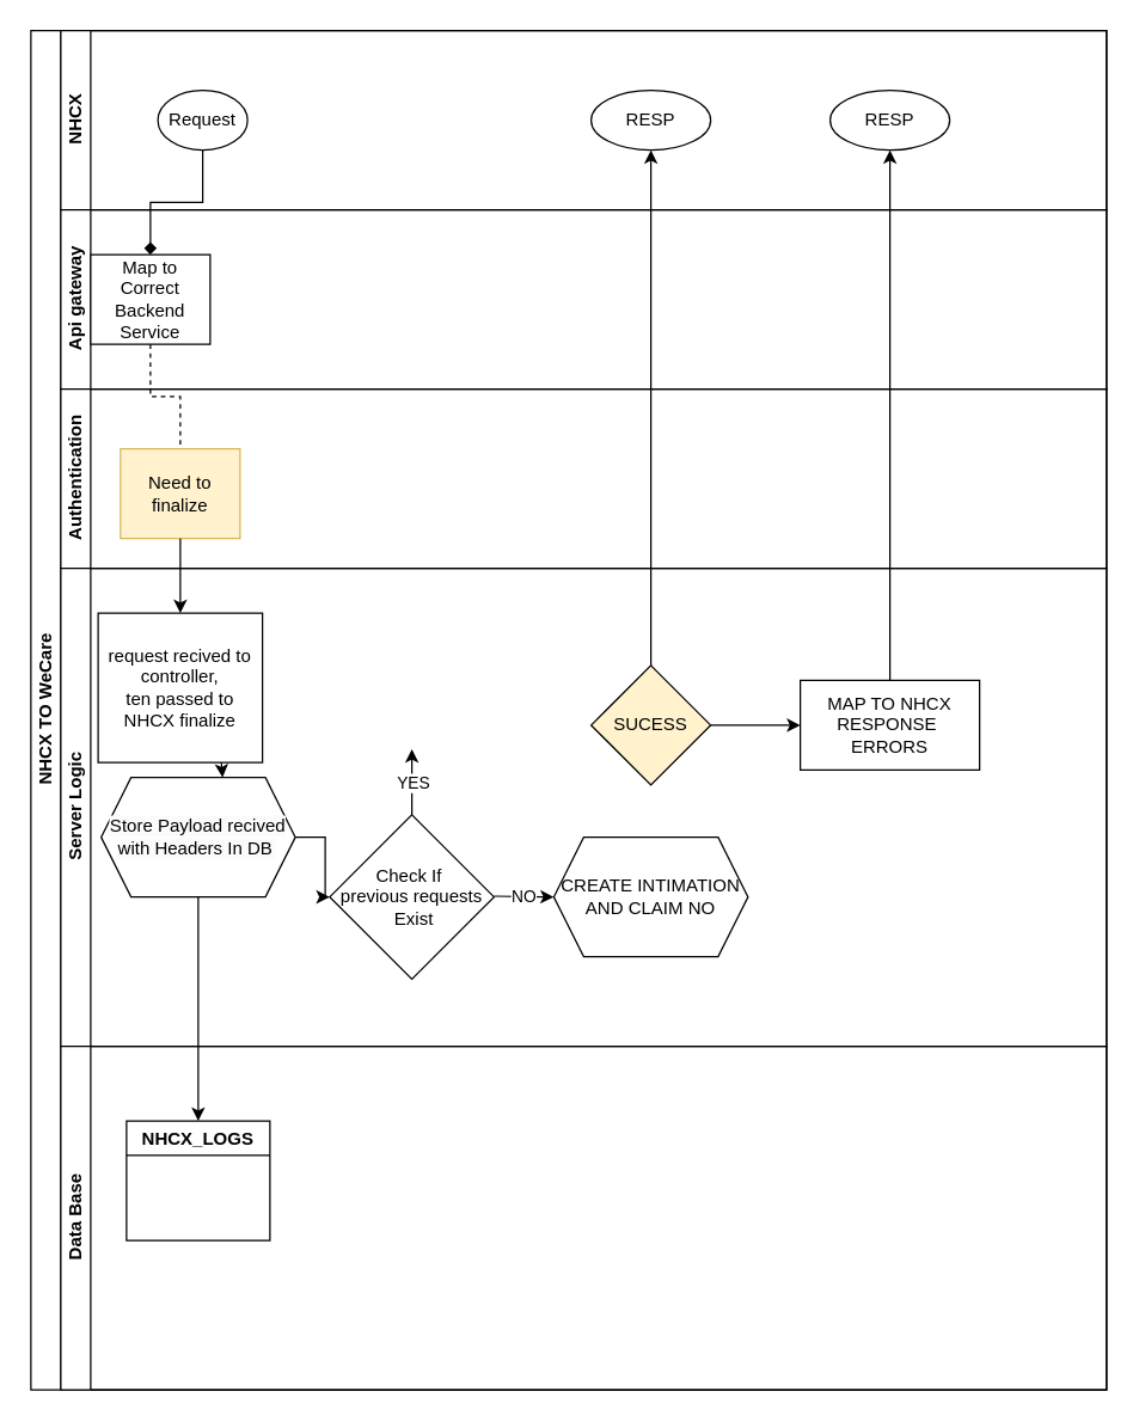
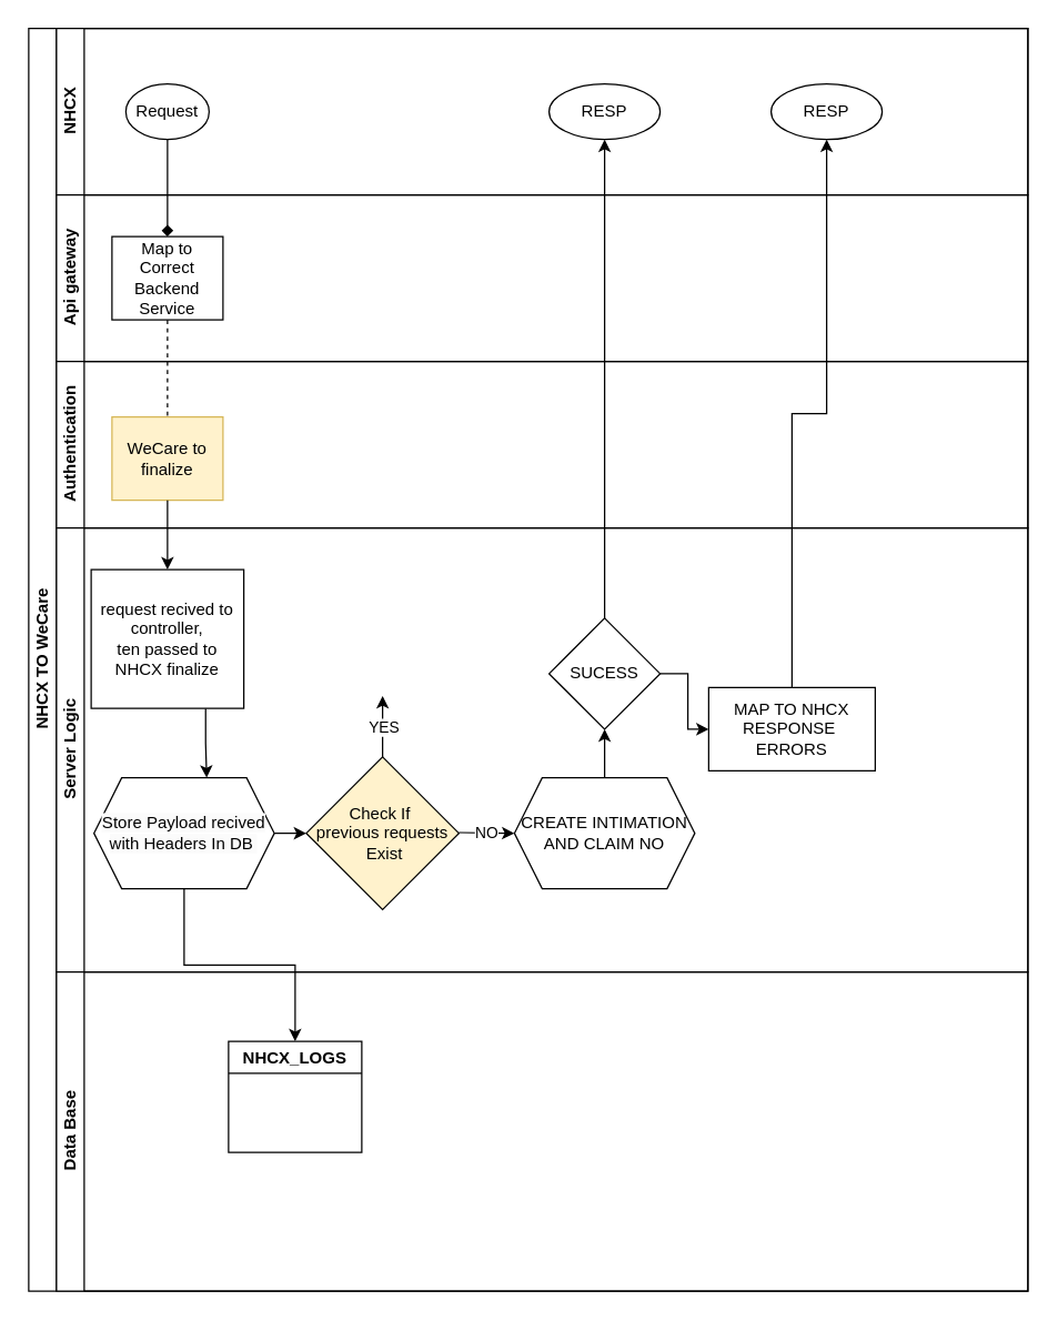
- <mxCell id="4" value="Request" style="ellipse;whiteSpace=wrap;html=1;" parent="3" vertex="1"><mxGeometry x="65" y="40" width="60" height="40" as="geometry" /></mxCell>
+ <mxCell id="4" value="Request" style="ellipse;whiteSpace=wrap;html=1;" parent="3" vertex="1"><mxGeometry x="50" y="40" width="60" height="40" as="geometry" /></mxCell>
- <mxCell id="8" value="Map to Correct Backend Service" style="rounded=0;whiteSpace=wrap;html=1;fontFamily=Helvetica;fontSize=12;fontColor=#000000;align=center;" parent="7" vertex="1"><mxGeometry x="20" y="30" width="80" height="60" as="geometry" /></mxCell>
+ <mxCell id="8" value="Map to Correct Backend Service" style="rounded=0;whiteSpace=wrap;html=1;fontFamily=Helvetica;fontSize=12;fontColor=#000000;align=center;" parent="7" vertex="1"><mxGeometry x="40" y="30" width="80" height="60" as="geometry" /></mxCell>
- <mxCell id="10" value="Need to finalize" style="rounded=0;whiteSpace=wrap;html=1;fontFamily=Helvetica;fontSize=12;align=center;fillColor=#fff2cc;strokeColor=#d6b656;" parent="9" vertex="1"><mxGeometry x="40" y="40" width="80" height="60" as="geometry" /></mxCell>
+ <mxCell id="10" value="WeCare to finalize" style="rounded=0;whiteSpace=wrap;html=1;fontFamily=Helvetica;fontSize=12;align=center;fillColor=#fff2cc;strokeColor=#d6b656;" parent="9" vertex="1"><mxGeometry x="40" y="40" width="80" height="60" as="geometry" /></mxCell>
- <mxCell id="24" value="SUCESS" style="rhombus;whiteSpace=wrap;html=1;fillColor=#fff2cc;" parent="11" vertex="1"><mxGeometry x="355" y="65" width="80" height="80" as="geometry" /></mxCell>
+ <mxCell id="24" value="SUCESS" style="rhombus;whiteSpace=wrap;html=1;" parent="11" vertex="1"><mxGeometry x="355" y="65" width="80" height="80" as="geometry" /></mxCell>
- <mxCell id="25" value="MAP TO NHCX RESPONSE&amp;nbsp; ERRORS" style="whiteSpace=wrap;html=1;" parent="11" vertex="1"><mxGeometry x="495" y="75" width="120" height="60" as="geometry" /></mxCell>
+ <mxCell id="25" value="MAP TO NHCX RESPONSE&amp;nbsp; ERRORS" style="whiteSpace=wrap;html=1;" parent="11" vertex="1"><mxGeometry x="470" y="115" width="120" height="60" as="geometry" /></mxCell>
+ <mxCell id="21" value="" style="edgeStyle=orthogonalEdgeStyle;rounded=0;orthogonalLoop=1;jettySize=auto;html=1;" parent="11" source="22" target="24" edge="1"><mxGeometry relative="1" as="geometry" /></mxCell>
- <mxCell id="15" value="&lt;meta charset=&quot;utf-8&quot;&gt;&lt;span style=&quot;color: rgb(0, 0, 0); font-family: Helvetica; font-size: 12px; font-style: normal; font-variant-ligatures: normal; font-variant-caps: normal; font-weight: 400; letter-spacing: normal; orphans: 2; text-align: center; text-indent: 0px; text-transform: none; widows: 2; word-spacing: 0px; -webkit-text-stroke-width: 0px; background-color: rgb(251, 251, 251); text-decoration-thickness: initial; text-decoration-style: initial; text-decoration-color: initial; float: none; display: inline !important;&quot;&gt;Store Payload recived with Headers In DB&amp;nbsp;&lt;/span&gt;" style="shape=hexagon;perimeter=hexagonPerimeter2;whiteSpace=wrap;html=1;fixedSize=1;" parent="11" vertex="1"><mxGeometry x="27" y="140" width="130" height="80" as="geometry" /></mxCell>
+ <mxCell id="15" value="&lt;meta charset=&quot;utf-8&quot;&gt;&lt;span style=&quot;color: rgb(0, 0, 0); font-family: Helvetica; font-size: 12px; font-style: normal; font-variant-ligatures: normal; font-variant-caps: normal; font-weight: 400; letter-spacing: normal; orphans: 2; text-align: center; text-indent: 0px; text-transform: none; widows: 2; word-spacing: 0px; -webkit-text-stroke-width: 0px; background-color: rgb(251, 251, 251); text-decoration-thickness: initial; text-decoration-style: initial; text-decoration-color: initial; float: none; display: inline !important;&quot;&gt;Store Payload recived with Headers In DB&amp;nbsp;&lt;/span&gt;" style="shape=hexagon;perimeter=hexagonPerimeter2;whiteSpace=wrap;html=1;fixedSize=1;" parent="11" vertex="1"><mxGeometry x="27" y="180" width="130" height="80" as="geometry" /></mxCell>
- <mxCell id="16" value="Check If&amp;nbsp;&lt;br&gt;previous requests&lt;br&gt;&amp;nbsp;Exist" style="rhombus;whiteSpace=wrap;html=1;" parent="11" vertex="1"><mxGeometry x="180" y="165" width="110" height="110" as="geometry" /></mxCell>
+ <mxCell id="16" value="Check If&amp;nbsp;&lt;br&gt;previous requests&lt;br&gt;&amp;nbsp;Exist" style="rhombus;whiteSpace=wrap;html=1;fillColor=#fff2cc;" parent="11" vertex="1"><mxGeometry x="180" y="165" width="110" height="110" as="geometry" /></mxCell>
- <mxCell id="27" value="NHCX_LOGS" style="swimlane;whiteSpace=wrap;html=1;" parent="26" vertex="1"><mxGeometry x="44" y="50" width="96" height="80" as="geometry" /></mxCell>
+ <mxCell id="27" value="NHCX_LOGS" style="swimlane;whiteSpace=wrap;html=1;" parent="26" vertex="1"><mxGeometry x="124" y="50" width="96" height="80" as="geometry" /></mxCell>
